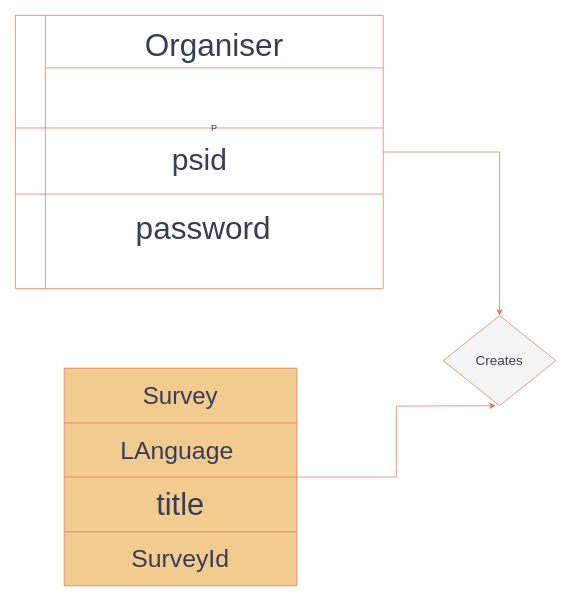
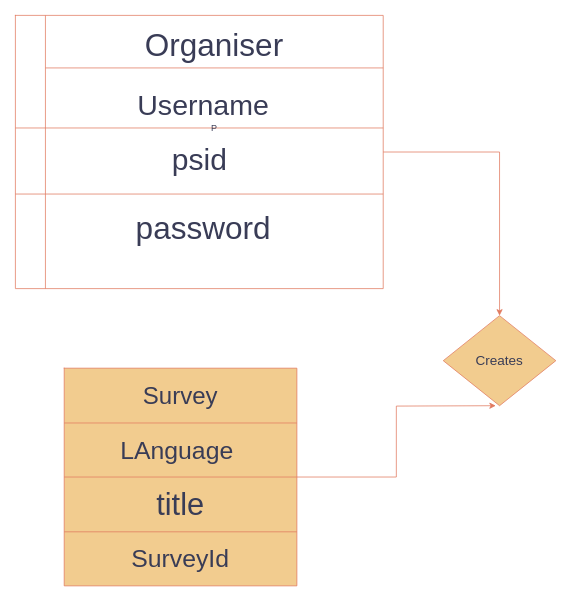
+ <mxCell id="6" value="Username" style="text;html=1;align=center;verticalAlign=middle;resizable=0;points=[];autosize=1;strokeColor=none;fillColor=none;fontSize=38;labelBackgroundColor=none;fontColor=#393C56;" vertex="1" parent="5"><mxGeometry x="110" y="90" width="200" height="60" as="geometry" /></mxCell>
- <mxCell id="13" value="Creates" style="rhombus;whiteSpace=wrap;html=1;fontSize=18;labelBackgroundColor=none;fillColor=#f5f5f5;strokeColor=#E07A5F;fontColor=#393C56;" vertex="1" parent="1"><mxGeometry x="590" y="420" width="150" height="120" as="geometry" /></mxCell>
+ <mxCell id="13" value="Creates" style="rhombus;whiteSpace=wrap;html=1;fontSize=18;labelBackgroundColor=none;fillColor=#F2CC8F;strokeColor=#E07A5F;fontColor=#393C56;" vertex="1" parent="1"><mxGeometry x="590" y="420" width="150" height="120" as="geometry" /></mxCell>
